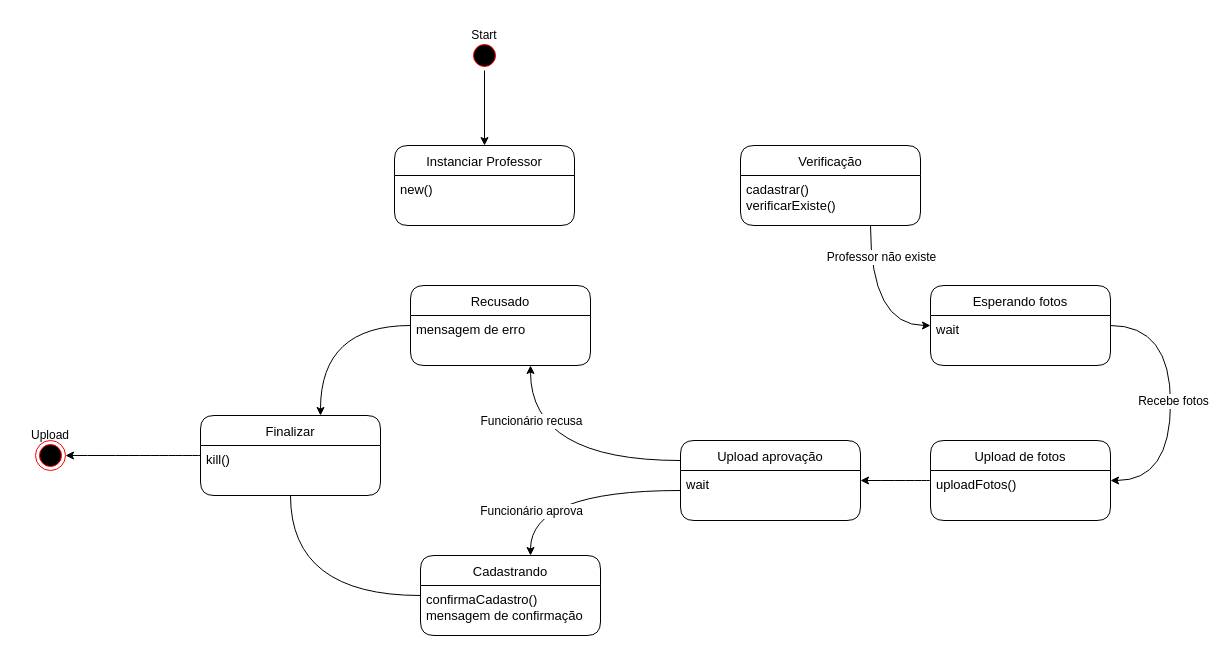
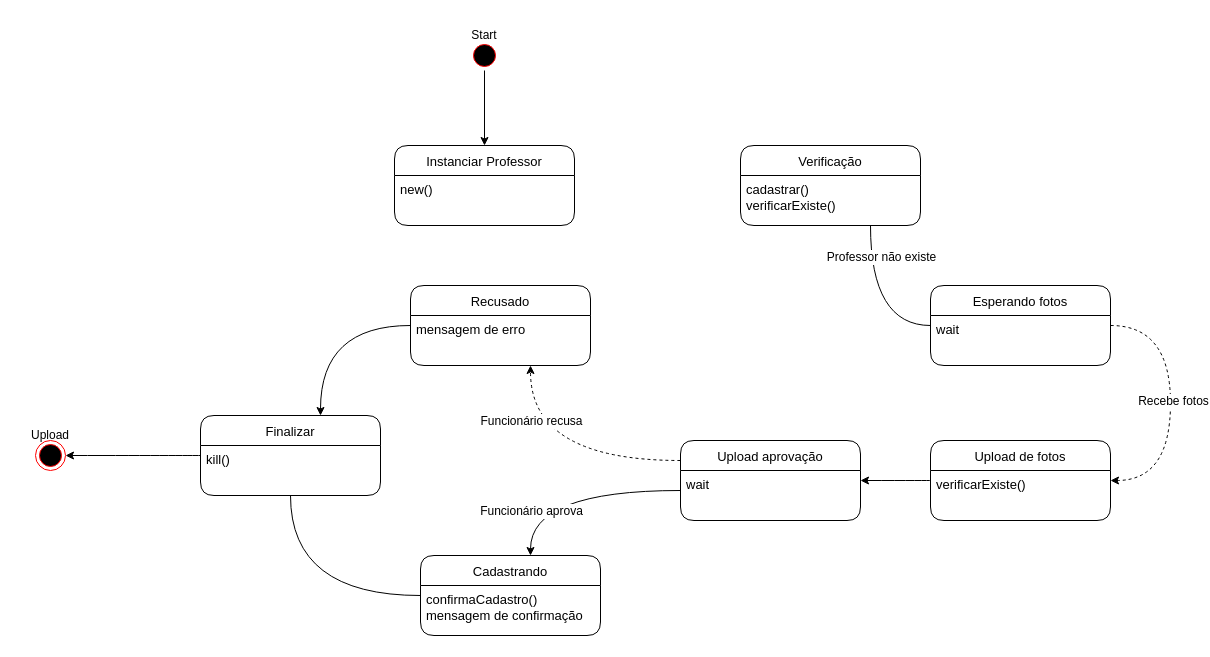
- <mxCell id="11" style="edgeStyle=orthogonalEdgeStyle;curved=1;rounded=0;orthogonalLoop=1;jettySize=auto;html=1;fontSize=12;" edge="1" parent="1" source="13" target="20"><mxGeometry relative="1" as="geometry"><Array as="points"><mxPoint x="870" y="325" /></Array></mxGeometry></mxCell>
+ <mxCell id="11" style="edgeStyle=orthogonalEdgeStyle;curved=1;rounded=0;orthogonalLoop=1;jettySize=auto;html=1;fontSize=12;endArrow=none;" edge="1" parent="1" source="13" target="20"><mxGeometry relative="1" as="geometry"><Array as="points"><mxPoint x="870" y="325" /></Array></mxGeometry></mxCell>
- <mxCell id="18" style="edgeStyle=orthogonalEdgeStyle;rounded=0;orthogonalLoop=1;jettySize=auto;html=1;fontSize=12;curved=1;" edge="1" parent="1" source="20" target="23"><mxGeometry relative="1" as="geometry"><Array as="points"><mxPoint x="1170" y="325" /><mxPoint x="1170" y="480" /></Array></mxGeometry></mxCell>
+ <mxCell id="18" style="edgeStyle=orthogonalEdgeStyle;rounded=0;orthogonalLoop=1;jettySize=auto;html=1;fontSize=12;curved=1;dashed=1;" edge="1" parent="1" source="20" target="23"><mxGeometry relative="1" as="geometry"><Array as="points"><mxPoint x="1170" y="325" /><mxPoint x="1170" y="480" /></Array></mxGeometry></mxCell>
- <mxCell id="25" style="edgeStyle=orthogonalEdgeStyle;curved=1;rounded=0;orthogonalLoop=1;jettySize=auto;html=1;fontSize=12;" edge="1" parent="1" source="27" target="16"><mxGeometry relative="1" as="geometry"><Array as="points"><mxPoint x="530" y="460" /></Array></mxGeometry></mxCell>
+ <mxCell id="25" style="edgeStyle=orthogonalEdgeStyle;curved=1;rounded=0;orthogonalLoop=1;jettySize=auto;html=1;fontSize=12;dashed=1;" edge="1" parent="1" source="27" target="16"><mxGeometry relative="1" as="geometry"><Array as="points"><mxPoint x="530" y="460" /></Array></mxGeometry></mxCell>
- <mxCell id="24" value="uploadFotos()" style="text;strokeColor=none;fillColor=none;align=left;verticalAlign=top;spacingLeft=4;spacingRight=4;overflow=hidden;points=[[0,0.5],[1,0.5]];portConstraint=eastwest;rotatable=0;fontSize=13;" vertex="1" parent="23"><mxGeometry y="30" width="180" height="50" as="geometry" /></mxCell>
+ <mxCell id="24" value="verificarExiste()" style="text;strokeColor=none;fillColor=none;align=left;verticalAlign=top;spacingLeft=4;spacingRight=4;overflow=hidden;points=[[0,0.5],[1,0.5]];portConstraint=eastwest;rotatable=0;fontSize=13;" vertex="1" parent="23"><mxGeometry y="30" width="180" height="50" as="geometry" /></mxCell>
